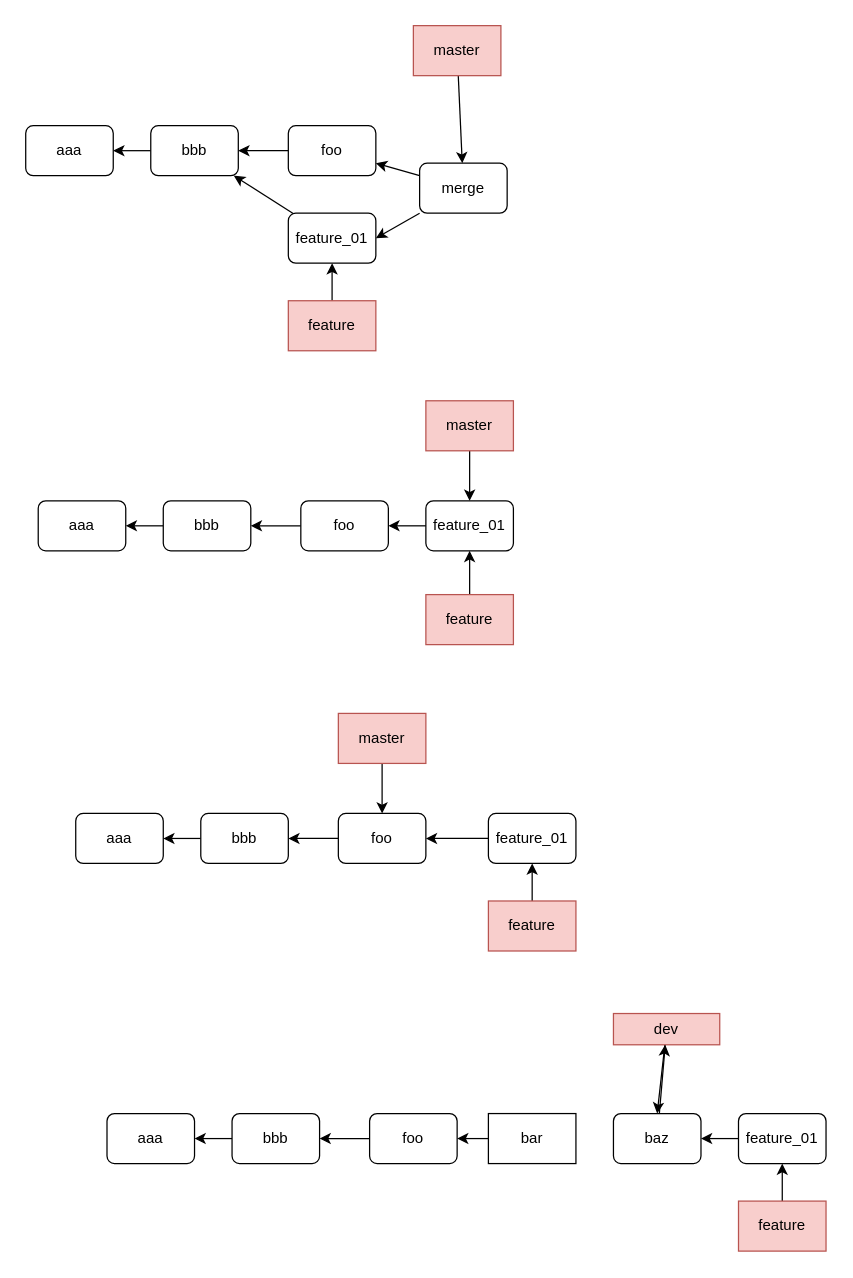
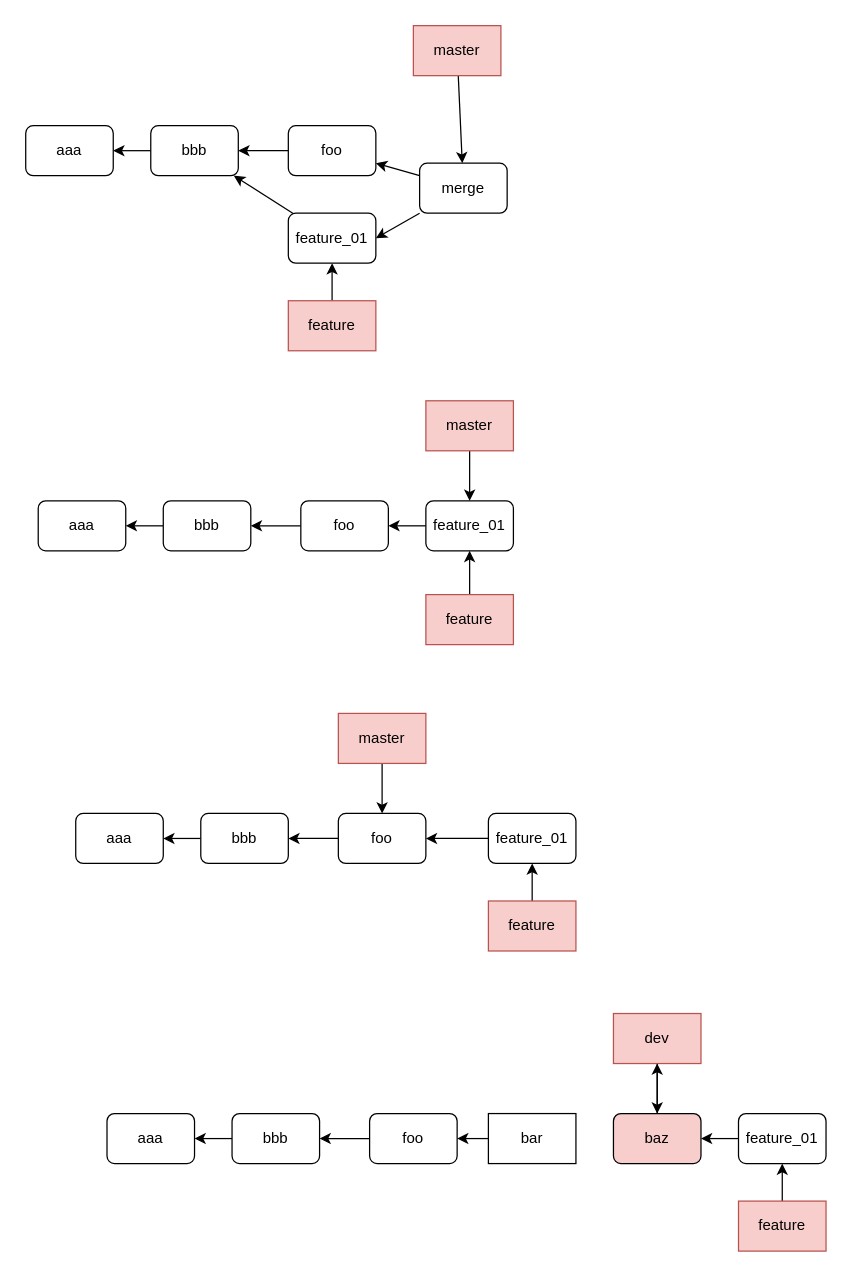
- <mxCell id="48" value="dev" style="rounded=0;whiteSpace=wrap;html=1;fillColor=#f8cecc;strokeColor=#b85450;" vertex="1" parent="1"><mxGeometry x="490" y="810" width="85" height="25" as="geometry" /></mxCell>
+ <mxCell id="48" value="dev" style="rounded=0;whiteSpace=wrap;html=1;fillColor=#f8cecc;strokeColor=#b85450;" vertex="1" parent="1"><mxGeometry x="490" y="810" width="70" height="40" as="geometry" /></mxCell>
- <mxCell id="52" value="baz" style="rounded=1;whiteSpace=wrap;html=1;" vertex="1" parent="1"><mxGeometry x="490" y="890" width="70" height="40" as="geometry" /></mxCell>
+ <mxCell id="52" value="baz" style="rounded=1;whiteSpace=wrap;html=1;fillColor=#f8cecc;" vertex="1" parent="1"><mxGeometry x="490" y="890" width="70" height="40" as="geometry" /></mxCell>
